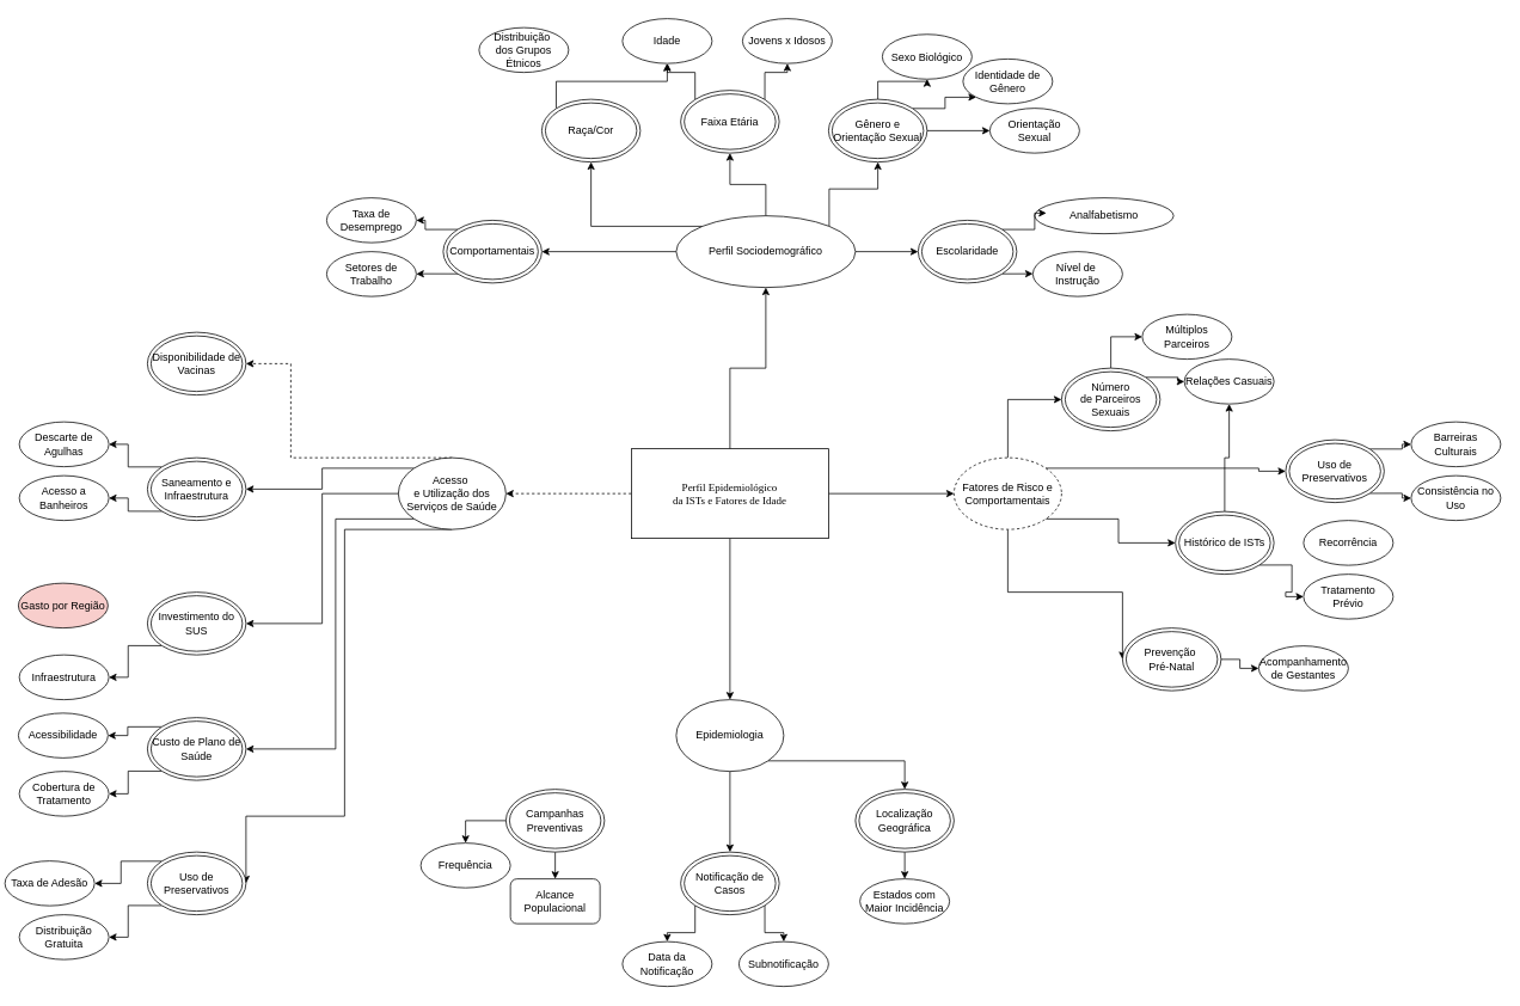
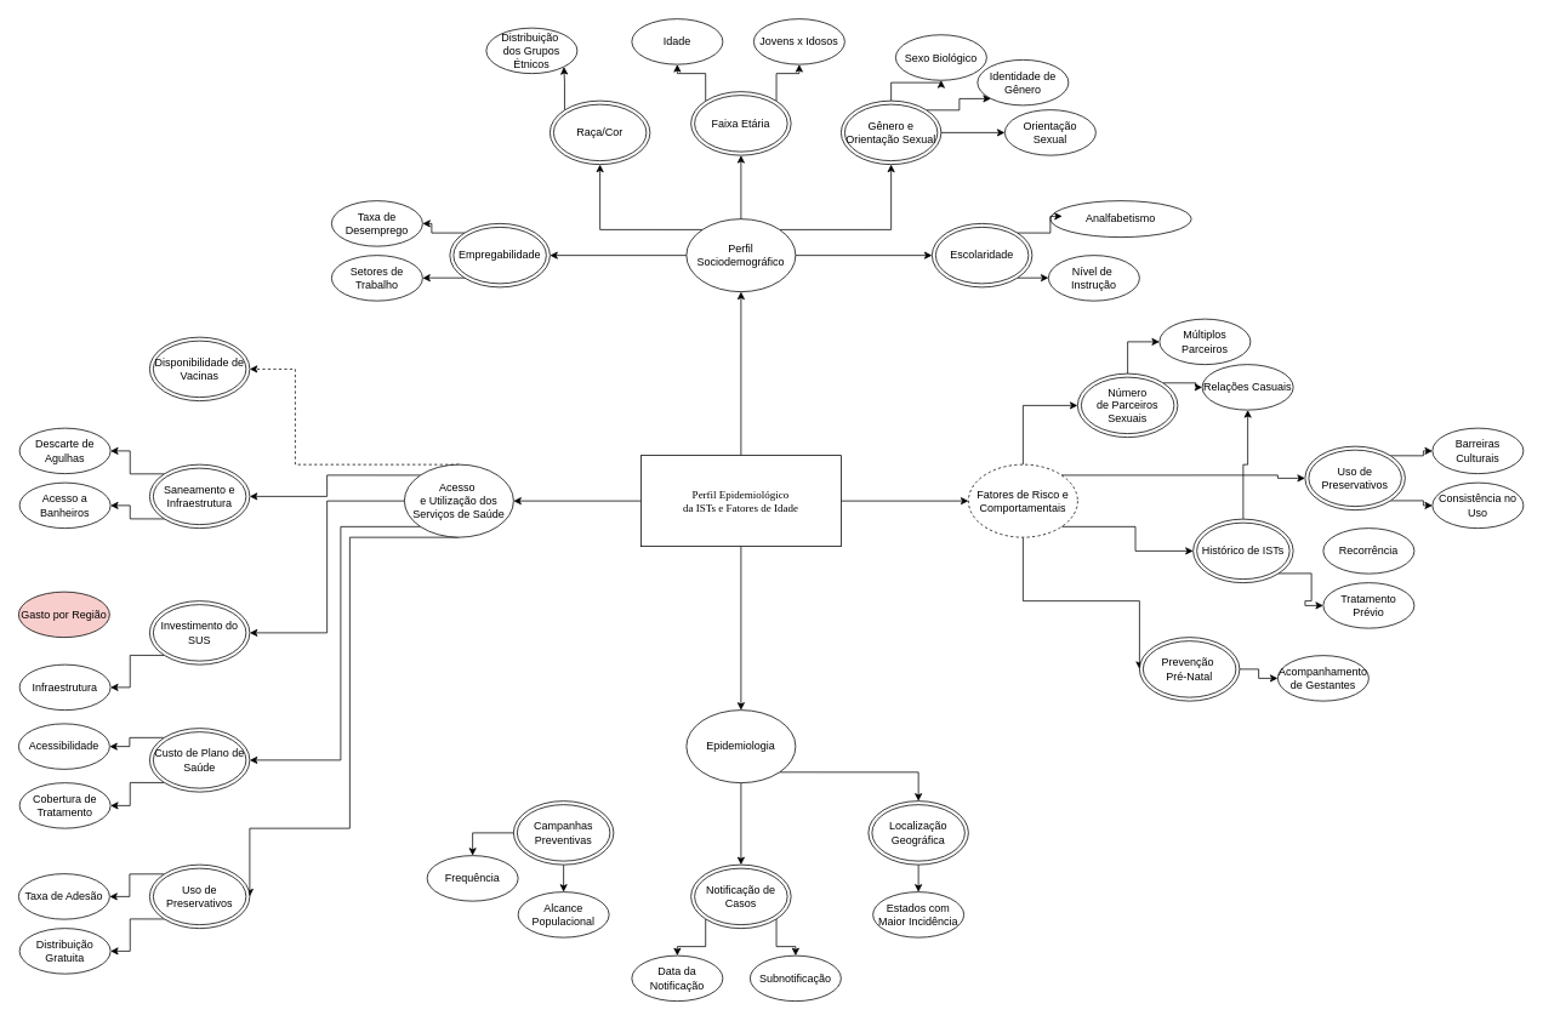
- <mxCell id="22" style="edgeStyle=orthogonalEdgeStyle;rounded=0;orthogonalLoop=1;jettySize=auto;html=1;exitX=0;exitY=0;exitDx=0;exitDy=0;" parent="1" source="23" target="16" edge="1"><mxGeometry relative="1" as="geometry" /></mxCell>
+ <mxCell id="22" style="edgeStyle=orthogonalEdgeStyle;rounded=0;orthogonalLoop=1;jettySize=auto;html=1;exitX=0;exitY=0;exitDx=0;exitDy=0;entryX=1;entryY=1;entryDx=0;entryDy=0;" parent="1" source="23" target="29" edge="1"><mxGeometry relative="1" as="geometry" /></mxCell>
- <mxCell id="28" value="Comportamentais" style="ellipse;shape=doubleEllipse;whiteSpace=wrap;html=1;" parent="1" vertex="1"><mxGeometry x="494" y="245" width="110" height="70" as="geometry" /></mxCell>
+ <mxCell id="28" value="Empregabilidade" style="ellipse;shape=doubleEllipse;whiteSpace=wrap;html=1;" parent="1" vertex="1"><mxGeometry x="494" y="245" width="110" height="70" as="geometry" /></mxCell>
- <mxCell id="12" value="Perfil Sociodemográfico" style="ellipse;whiteSpace=wrap;html=1;" parent="1" vertex="1"><mxGeometry x="754" y="240" width="200" height="80" as="geometry" /></mxCell>
+ <mxCell id="12" value="Perfil Sociodemográfico" style="ellipse;whiteSpace=wrap;html=1;" parent="1" vertex="1"><mxGeometry x="754" y="240" width="120" height="80" as="geometry" /></mxCell>
- <mxCell id="3" style="edgeStyle=orthogonalEdgeStyle;rounded=0;orthogonalLoop=1;jettySize=auto;html=1;exitX=0;exitY=0.5;exitDx=0;exitDy=0;entryX=1;entryY=0.5;entryDx=0;entryDy=0;dashed=1;" parent="1" source="6" target="43" edge="1"><mxGeometry relative="1" as="geometry" /></mxCell>
+ <mxCell id="3" style="edgeStyle=orthogonalEdgeStyle;rounded=0;orthogonalLoop=1;jettySize=auto;html=1;exitX=0;exitY=0.5;exitDx=0;exitDy=0;entryX=1;entryY=0.5;entryDx=0;entryDy=0;" parent="1" source="6" target="43" edge="1"><mxGeometry relative="1" as="geometry" /></mxCell>
- <mxCell id="70" value="Taxa de Adesão" style="ellipse;whiteSpace=wrap;html=1;" vertex="1" parent="1"><mxGeometry x="5" y="960" width="100" height="50" as="geometry" /></mxCell>
+ <mxCell id="70" value="Taxa de Adesão" style="ellipse;whiteSpace=wrap;html=1;" vertex="1" parent="1"><mxGeometry x="20" y="960" width="100" height="50" as="geometry" /></mxCell>
- <mxCell id="80" value="Alcance Populacional" style="whiteSpace=wrap;html=1;rounded=1;" vertex="1" parent="1"><mxGeometry x="569" y="980" width="100" height="50" as="geometry" /></mxCell>
+ <mxCell id="80" value="Alcance Populacional" style="ellipse;whiteSpace=wrap;html=1;" vertex="1" parent="1"><mxGeometry x="569" y="980" width="100" height="50" as="geometry" /></mxCell>
